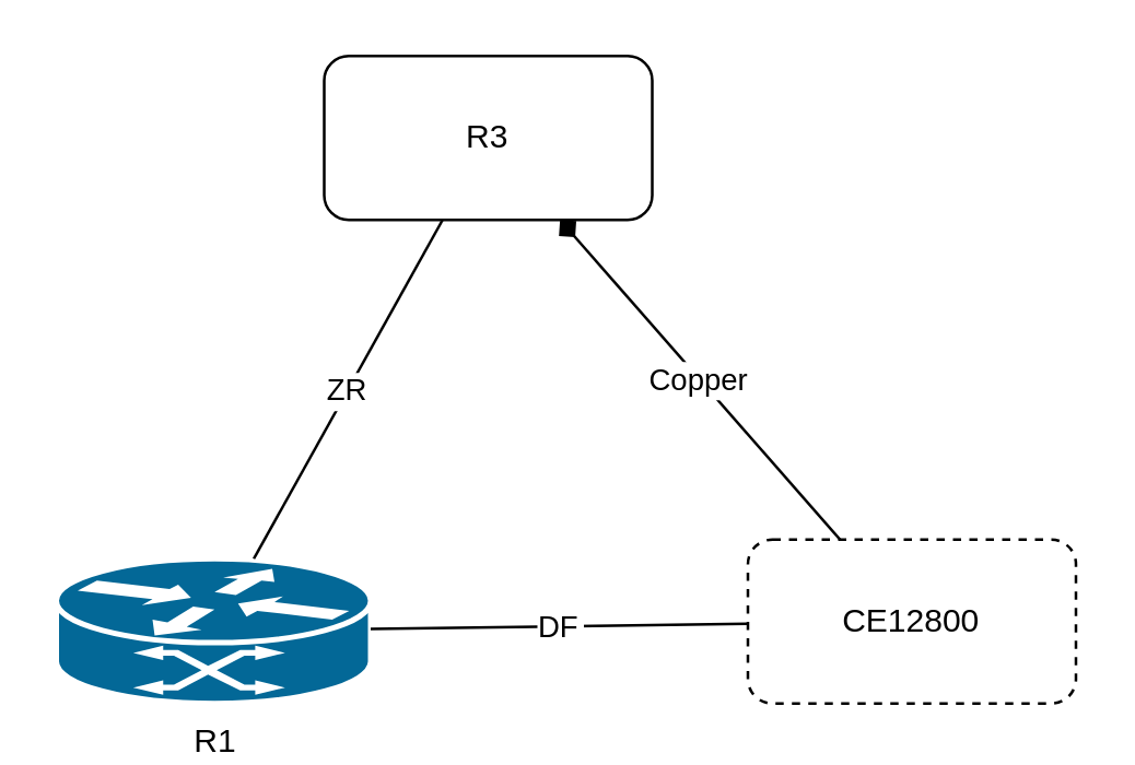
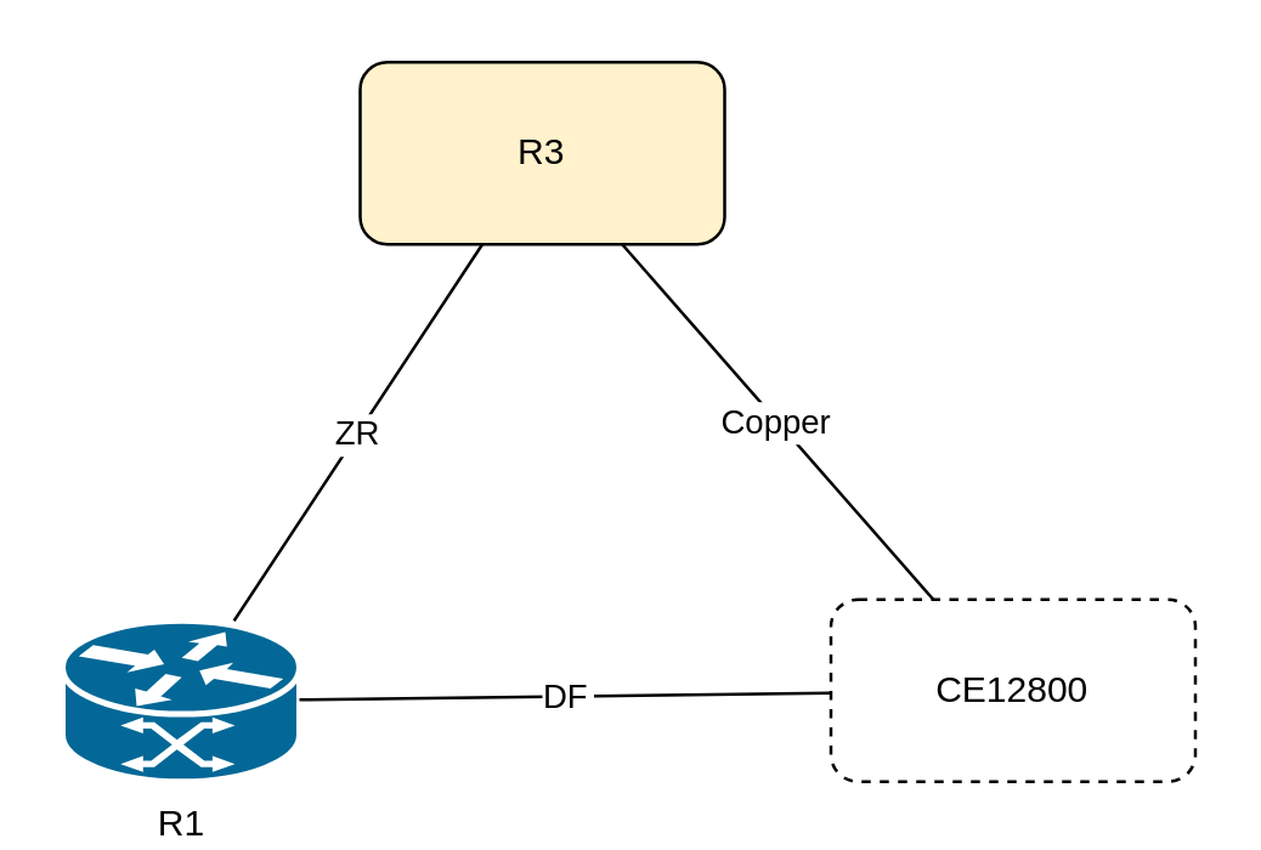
- <mxCell id="4" value="R3" style="rounded=1;whiteSpace=wrap;html=1;" parent="1" vertex="1"><mxGeometry x="118" y="20" width="120" height="60" as="geometry" /></mxCell>
+ <mxCell id="4" value="R3" style="rounded=1;whiteSpace=wrap;html=1;fillColor=#fff2cc;" parent="1" vertex="1"><mxGeometry x="118" y="20" width="120" height="60" as="geometry" /></mxCell>
- <mxCell id="6" value="Copper" style="endArrow=diamond;" parent="1" source="3" target="4" edge="1"><mxGeometry relative="1" as="geometry" /></mxCell>
+ <mxCell id="6" value="Copper" style="endArrow=none;" parent="1" source="3" target="4" edge="1"><mxGeometry relative="1" as="geometry" /></mxCell>
- <mxCell id="2" value="R1" style="shape=mxgraph.cisco.routers.atm_router;html=1;pointerEvents=1;dashed=0;fillColor=#036897;strokeColor=#ffffff;strokeWidth=2;verticalLabelPosition=bottom;verticalAlign=top;align=center;outlineConnect=0;" parent="1" vertex="1"><mxGeometry x="20" y="204" width="115" height="53" as="geometry" /></mxCell>
+ <mxCell id="2" value="R1" style="shape=mxgraph.cisco.routers.atm_router;html=1;pointerEvents=1;dashed=0;fillColor=#036897;strokeColor=#ffffff;strokeWidth=2;verticalLabelPosition=bottom;verticalAlign=top;align=center;outlineConnect=0;" parent="1" vertex="1"><mxGeometry x="20" y="204" width="78" height="53" as="geometry" /></mxCell>
